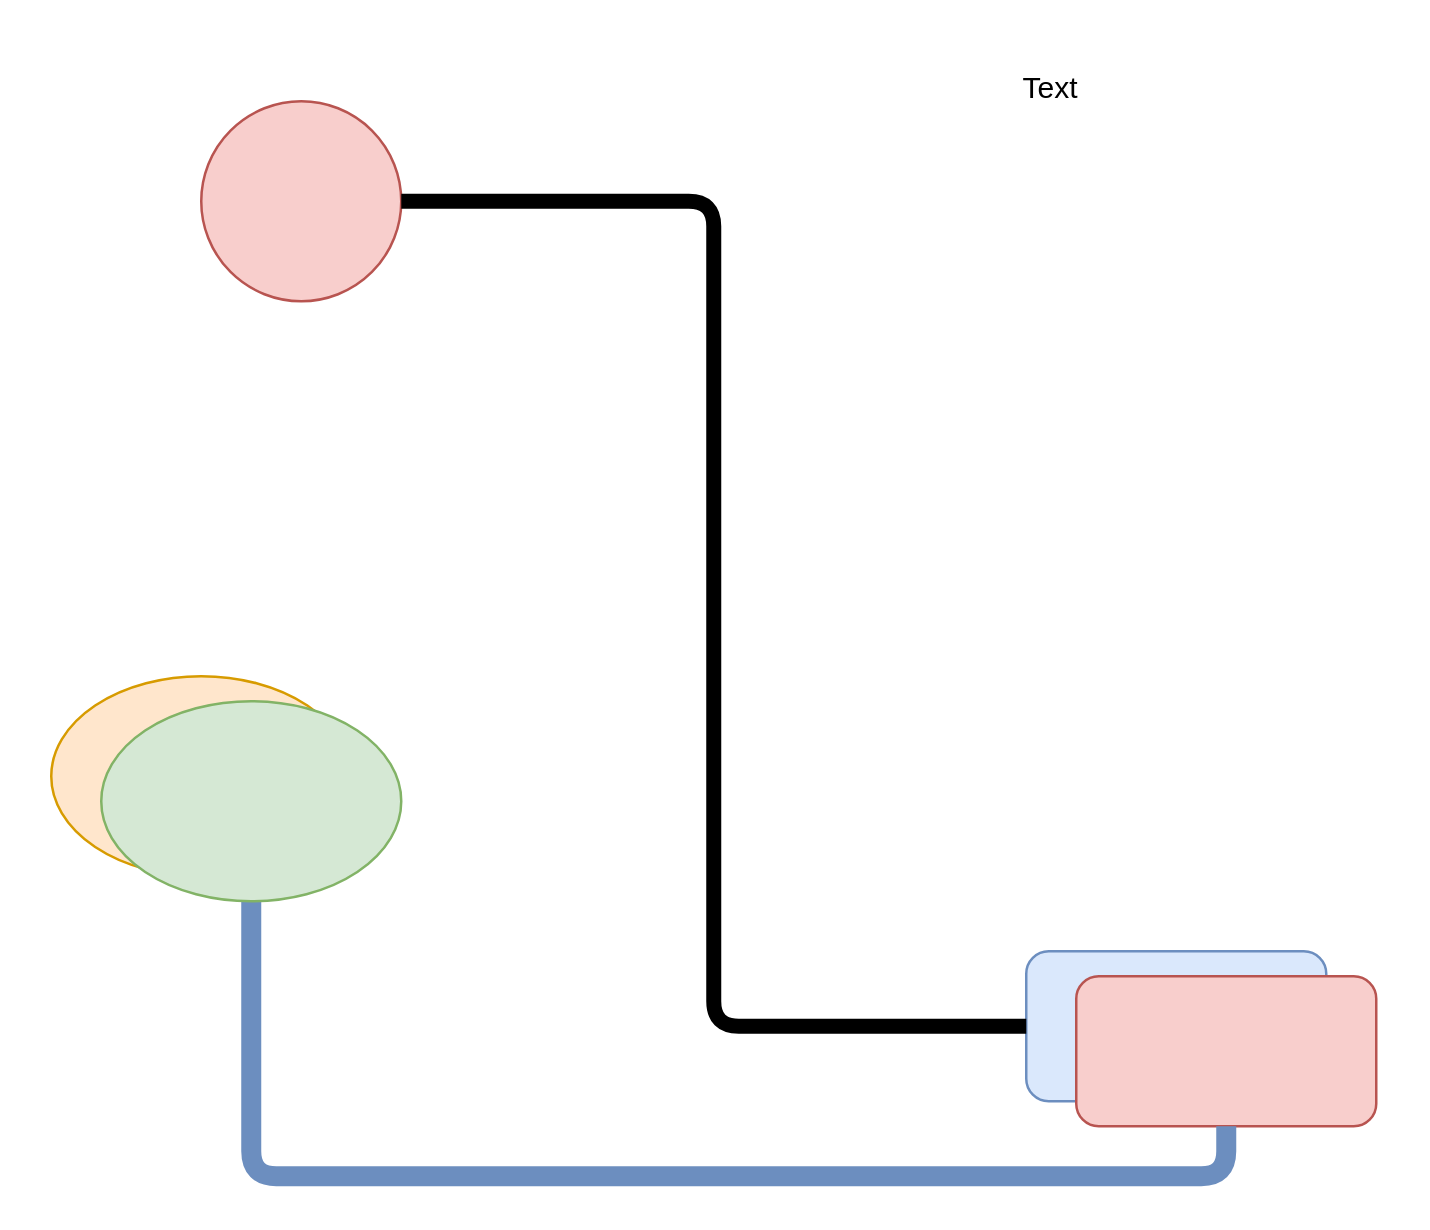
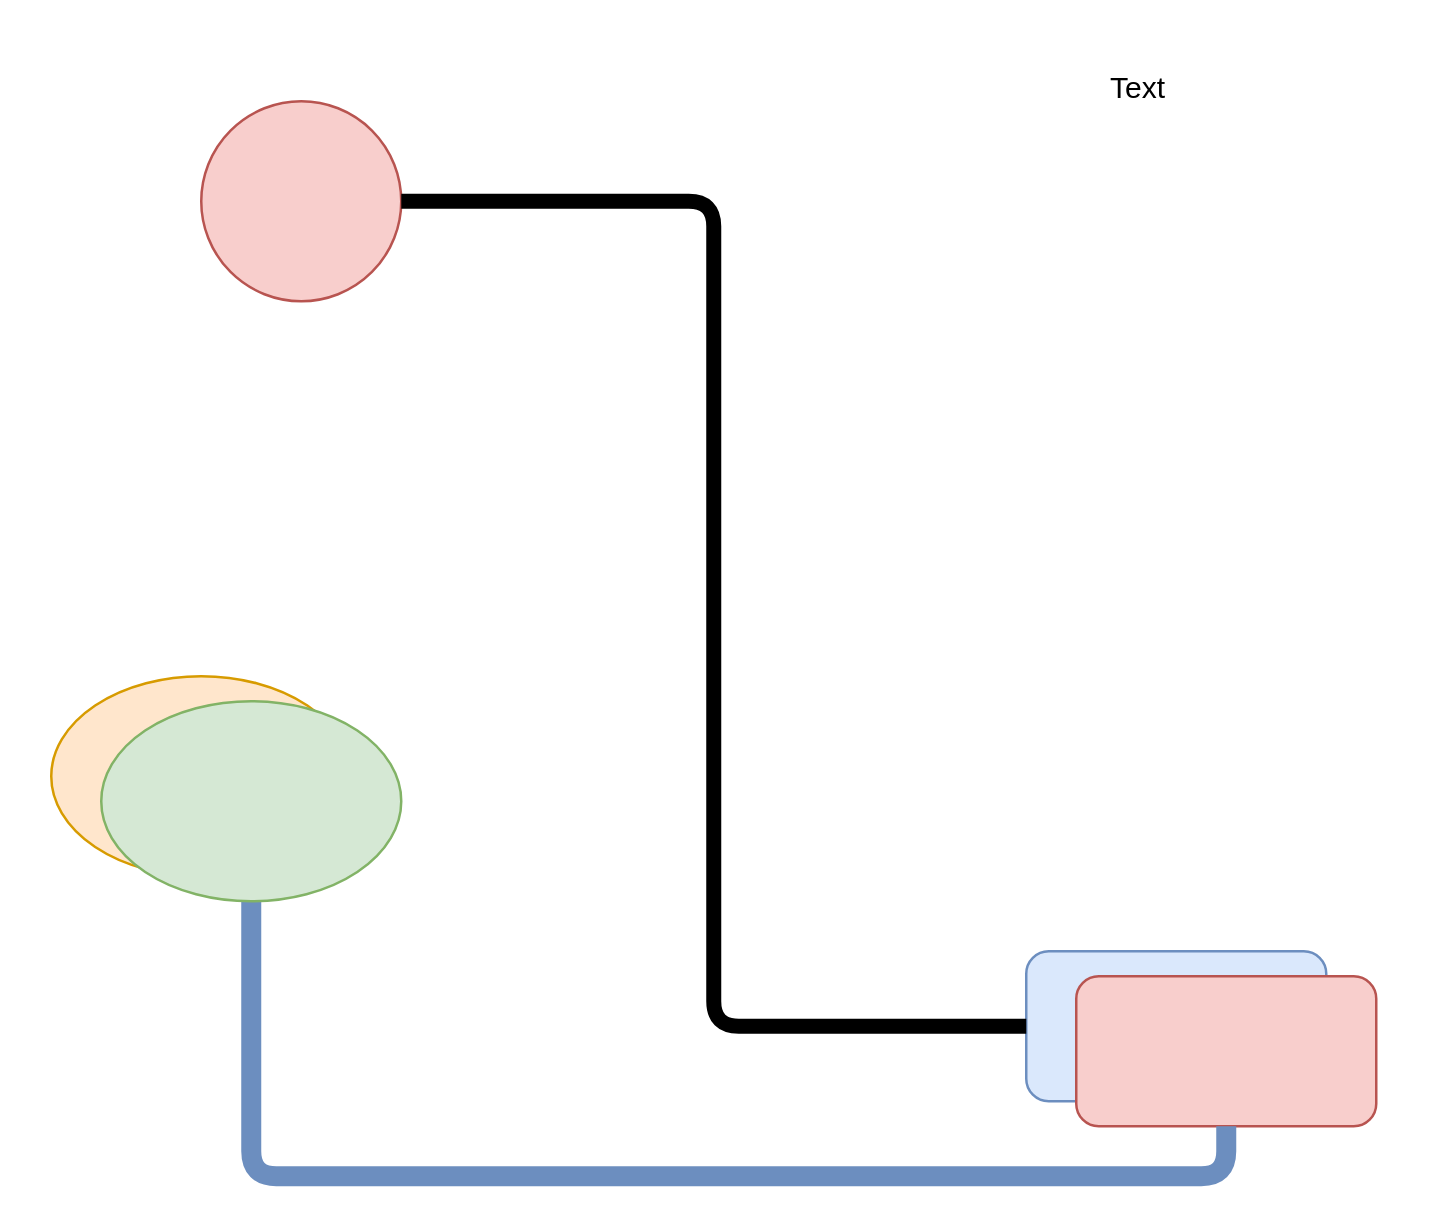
- <mxCell id="3" value="Text" style="text;html=1;strokeColor=none;fillColor=none;align=center;verticalAlign=middle;whiteSpace=wrap;rounded=0;" vertex="1" parent="1"><mxGeometry x="390" y="20" width="60" height="30" as="geometry" /></mxCell>
+ <mxCell id="3" value="Text" style="text;html=1;strokeColor=none;fillColor=none;align=center;verticalAlign=middle;whiteSpace=wrap;rounded=0;" vertex="1" parent="1"><mxGeometry x="425" y="20" width="60" height="30" as="geometry" /></mxCell>
